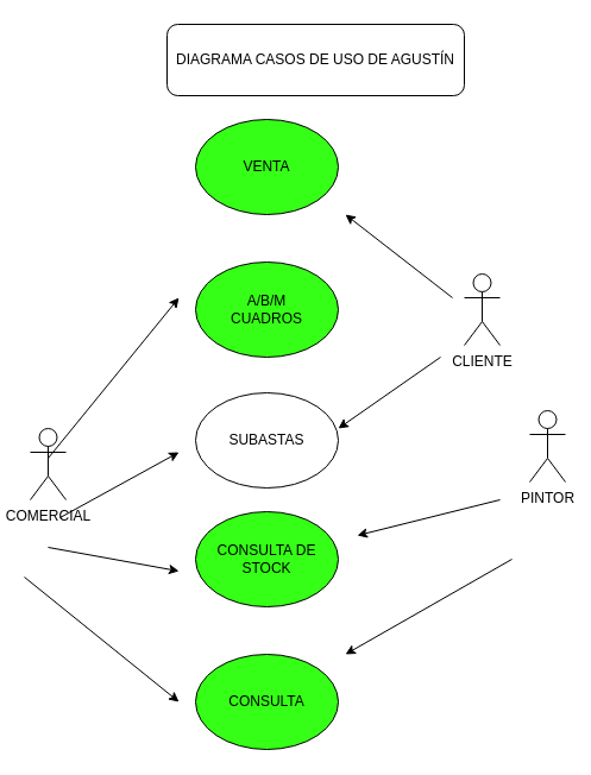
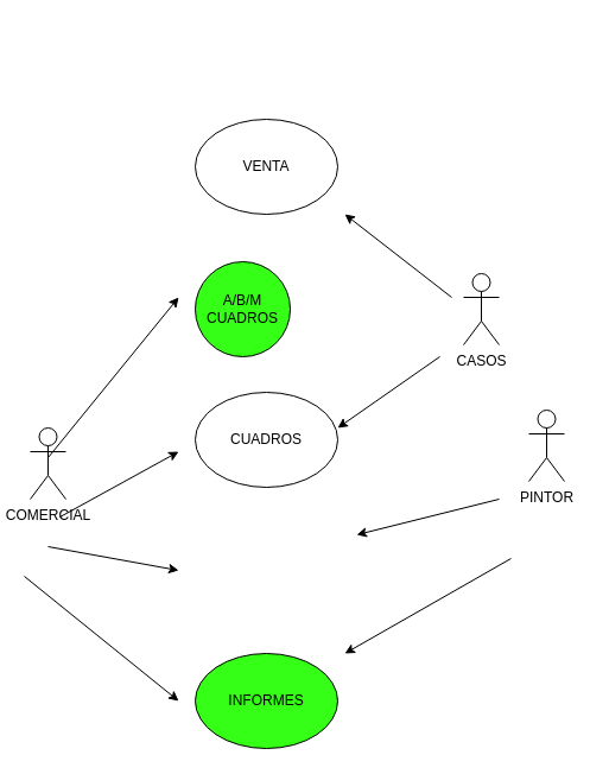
- <mxCell id="18" value="DIAGRAMA CASOS DE USO DE AGUSTÍN" style="rounded=1;whiteSpace=wrap;html=1;" vertex="1" parent="1"><mxGeometry x="140" y="20" width="250" height="60" as="geometry" /></mxCell>
- <mxCell id="16" value="VENTA" style="ellipse;whiteSpace=wrap;html=1;fillColor=#36ff17;" vertex="1" parent="1"><mxGeometry x="164" y="100" width="120" height="80" as="geometry" /></mxCell>
+ <mxCell id="16" value="VENTA" style="ellipse;whiteSpace=wrap;html=1;" vertex="1" parent="1"><mxGeometry x="164" y="100" width="120" height="80" as="geometry" /></mxCell>
- <mxCell id="3" value="A/B/M&lt;br&gt;CUADROS&lt;br&gt;" style="ellipse;whiteSpace=wrap;html=1;fillColor=#36FF17;" vertex="1" parent="1"><mxGeometry x="164" y="220" width="120" height="80" as="geometry" /></mxCell>
+ <mxCell id="3" value="A/B/M&lt;br&gt;CUADROS&lt;br&gt;" style="ellipse;whiteSpace=wrap;html=1;fillColor=#36FF17;" vertex="1" parent="1"><mxGeometry x="164" y="220" width="80" height="80" as="geometry" /></mxCell>
- <mxCell id="14" value="CLIENTE" style="shape=umlActor;verticalLabelPosition=bottom;verticalAlign=top;html=1;outlineConnect=0;" vertex="1" parent="1"><mxGeometry x="390" y="230" width="30" height="60" as="geometry" /></mxCell>
+ <mxCell id="14" value="CASOS" style="shape=umlActor;verticalLabelPosition=bottom;verticalAlign=top;html=1;outlineConnect=0;" vertex="1" parent="1"><mxGeometry x="390" y="230" width="30" height="60" as="geometry" /></mxCell>
- <mxCell id="4" value="SUBASTAS" style="ellipse;whiteSpace=wrap;html=1;" vertex="1" parent="1"><mxGeometry x="164" y="330" width="120" height="80" as="geometry" /></mxCell>
+ <mxCell id="4" value="CUADROS" style="ellipse;whiteSpace=wrap;html=1;" vertex="1" parent="1"><mxGeometry x="164" y="330" width="120" height="80" as="geometry" /></mxCell>
- <mxCell id="5" value="CONSULTA DE STOCK" style="ellipse;whiteSpace=wrap;html=1;fillColor=#36FF17;" vertex="1" parent="1"><mxGeometry x="164" y="430" width="120" height="80" as="geometry" /></mxCell>
- <mxCell id="6" value="CONSULTA" style="ellipse;whiteSpace=wrap;html=1;fillColor=#36FF17;" vertex="1" parent="1"><mxGeometry x="164" y="550" width="120" height="80" as="geometry" /></mxCell>
+ <mxCell id="6" value="INFORMES" style="ellipse;whiteSpace=wrap;html=1;fillColor=#36FF17;" vertex="1" parent="1"><mxGeometry x="164" y="550" width="120" height="80" as="geometry" /></mxCell>
